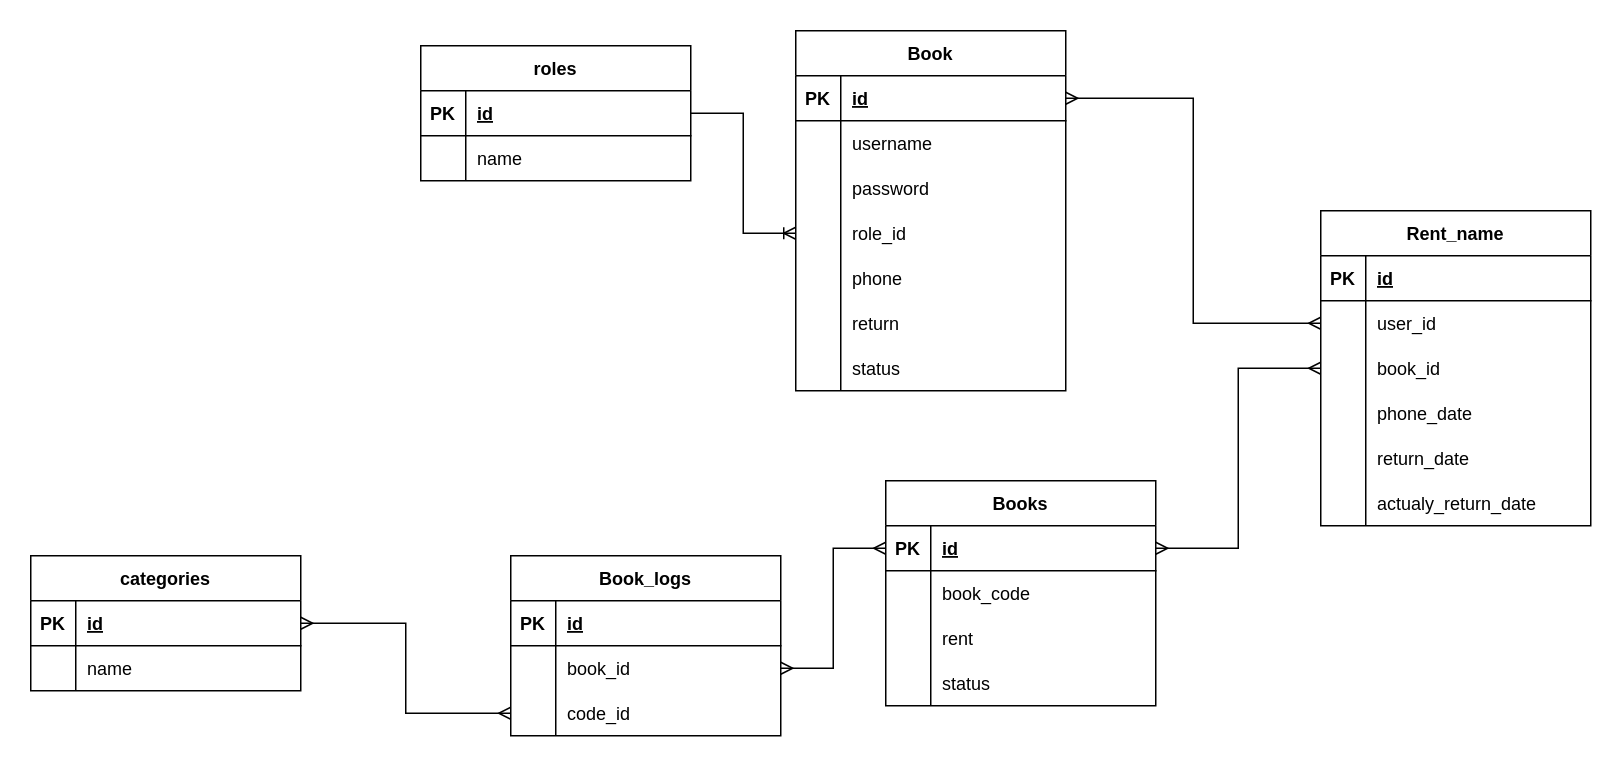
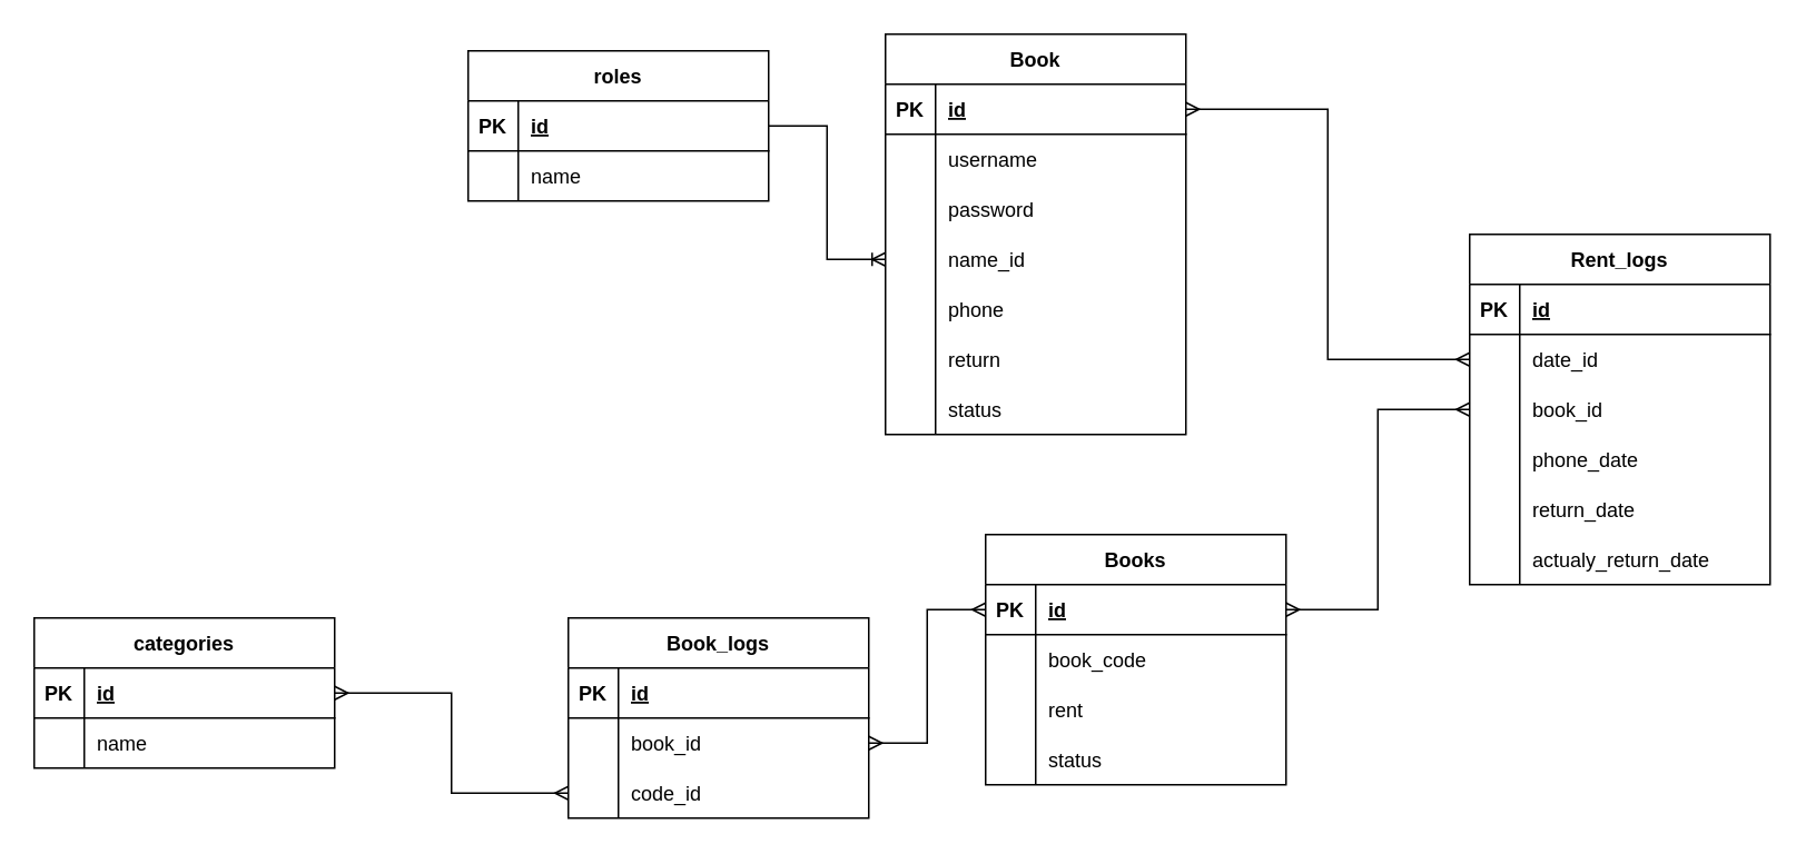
- <mxCell id="21" value="role_id" style="shape=partialRectangle;connectable=0;fillColor=none;top=0;left=0;bottom=0;right=0;align=left;spacingLeft=6;overflow=hidden;" vertex="1" parent="19"><mxGeometry x="30" width="150" height="30" as="geometry"><mxRectangle width="150" height="30" as="alternateBounds" /></mxGeometry></mxCell>
+ <mxCell id="21" value="name_id" style="shape=partialRectangle;connectable=0;fillColor=none;top=0;left=0;bottom=0;right=0;align=left;spacingLeft=6;overflow=hidden;" vertex="1" parent="19"><mxGeometry x="30" width="150" height="30" as="geometry"><mxRectangle width="150" height="30" as="alternateBounds" /></mxGeometry></mxCell>
- <mxCell id="64" value="Rent_name" style="shape=table;startSize=30;container=1;collapsible=1;childLayout=tableLayout;fixedRows=1;rowLines=0;fontStyle=1;align=center;resizeLast=1;" vertex="1" parent="1"><mxGeometry x="880" y="140" width="180" height="210" as="geometry" /></mxCell>
+ <mxCell id="64" value="Rent_logs" style="shape=table;startSize=30;container=1;collapsible=1;childLayout=tableLayout;fixedRows=1;rowLines=0;fontStyle=1;align=center;resizeLast=1;" vertex="1" parent="1"><mxGeometry x="880" y="140" width="180" height="210" as="geometry" /></mxCell>
- <mxCell id="70" value="user_id" style="shape=partialRectangle;connectable=0;fillColor=none;top=0;left=0;bottom=0;right=0;align=left;spacingLeft=6;overflow=hidden;" vertex="1" parent="68"><mxGeometry x="30" width="150" height="30" as="geometry"><mxRectangle width="150" height="30" as="alternateBounds" /></mxGeometry></mxCell>
+ <mxCell id="70" value="date_id" style="shape=partialRectangle;connectable=0;fillColor=none;top=0;left=0;bottom=0;right=0;align=left;spacingLeft=6;overflow=hidden;" vertex="1" parent="68"><mxGeometry x="30" width="150" height="30" as="geometry"><mxRectangle width="150" height="30" as="alternateBounds" /></mxGeometry></mxCell>
